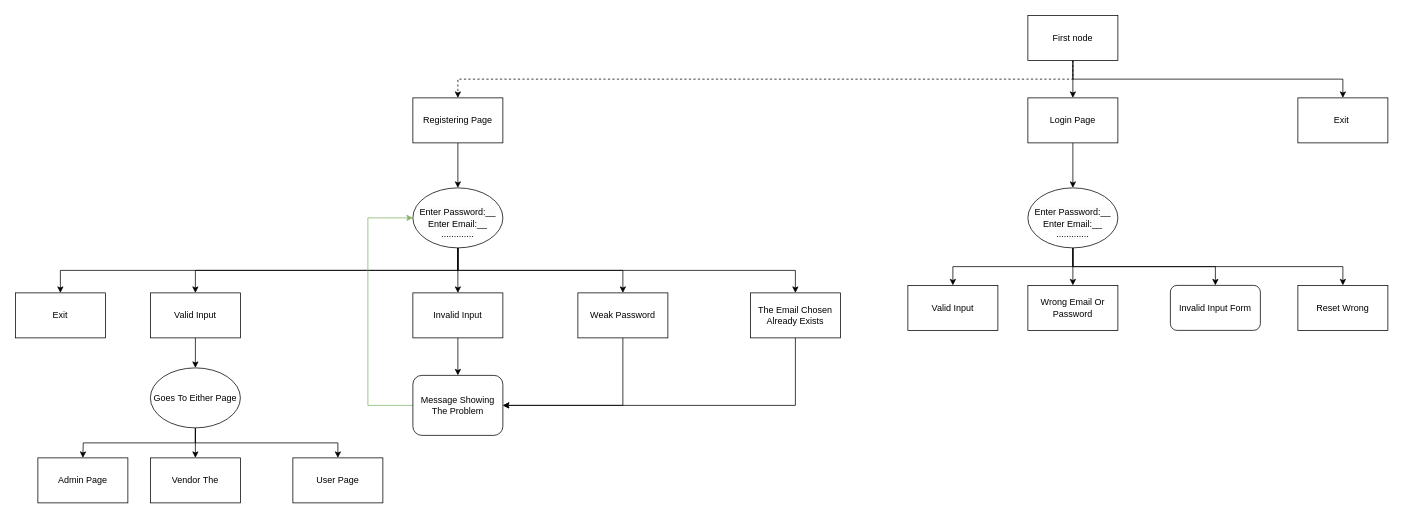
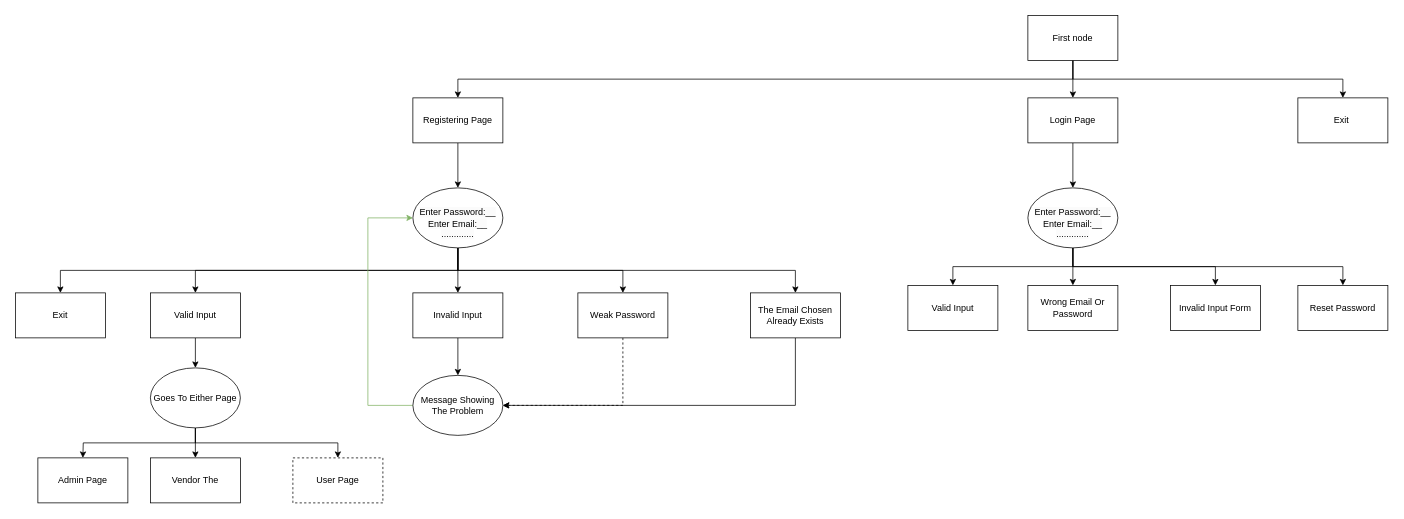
- <mxCell id="3" style="edgeStyle=orthogonalEdgeStyle;rounded=0;orthogonalLoop=1;jettySize=auto;html=1;exitX=0.5;exitY=1;exitDx=0;exitDy=0;entryX=0.5;entryY=0;entryDx=0;entryDy=0;dashed=1;" edge="1" parent="1" source="5" target="7"><mxGeometry relative="1" as="geometry" /></mxCell>
+ <mxCell id="3" style="edgeStyle=orthogonalEdgeStyle;rounded=0;orthogonalLoop=1;jettySize=auto;html=1;exitX=0.5;exitY=1;exitDx=0;exitDy=0;entryX=0.5;entryY=0;entryDx=0;entryDy=0;" edge="1" parent="1" source="5" target="7"><mxGeometry relative="1" as="geometry" /></mxCell>
- <mxCell id="40" value="Invalid Input Form" style="whiteSpace=wrap;html=1;rounded=1;" vertex="1" parent="1"><mxGeometry x="1560" y="380" width="120" height="60" as="geometry" /></mxCell>
+ <mxCell id="40" value="Invalid Input Form" style="rounded=0;whiteSpace=wrap;html=1;" vertex="1" parent="1"><mxGeometry x="1560" y="380" width="120" height="60" as="geometry" /></mxCell>
- <mxCell id="41" value="Reset Wrong" style="rounded=0;whiteSpace=wrap;html=1;" vertex="1" parent="1"><mxGeometry x="1730" y="380" width="120" height="60" as="geometry" /></mxCell>
+ <mxCell id="41" value="Reset Password" style="rounded=0;whiteSpace=wrap;html=1;" vertex="1" parent="1"><mxGeometry x="1730" y="380" width="120" height="60" as="geometry" /></mxCell>
- <mxCell id="22" style="edgeStyle=orthogonalEdgeStyle;rounded=0;orthogonalLoop=1;jettySize=auto;html=1;exitX=0.5;exitY=1;exitDx=0;exitDy=0;entryX=1;entryY=0.5;entryDx=0;entryDy=0;" edge="1" parent="1" source="23" target="33"><mxGeometry relative="1" as="geometry" /></mxCell>
+ <mxCell id="22" style="edgeStyle=orthogonalEdgeStyle;rounded=0;orthogonalLoop=1;jettySize=auto;html=1;exitX=0.5;exitY=1;exitDx=0;exitDy=0;entryX=1;entryY=0.5;entryDx=0;entryDy=0;dashed=1;" edge="1" parent="1" source="23" target="33"><mxGeometry relative="1" as="geometry" /></mxCell>
- <mxCell id="33" value="Message Showing The Problem" style="whiteSpace=wrap;html=1;rounded=1;" vertex="1" parent="1"><mxGeometry x="550" y="500" width="120" height="80" as="geometry" /></mxCell>
+ <mxCell id="33" value="Message Showing The Problem" style="ellipse;whiteSpace=wrap;html=1;" vertex="1" parent="1"><mxGeometry x="550" y="500" width="120" height="80" as="geometry" /></mxCell>
- <mxCell id="21" value="User Page" style="rounded=0;whiteSpace=wrap;html=1;" vertex="1" parent="1"><mxGeometry x="390" y="610" width="120" height="60" as="geometry" /></mxCell>
+ <mxCell id="21" value="User Page" style="rounded=0;whiteSpace=wrap;html=1;dashed=1;" vertex="1" parent="1"><mxGeometry x="390" y="610" width="120" height="60" as="geometry" /></mxCell>
